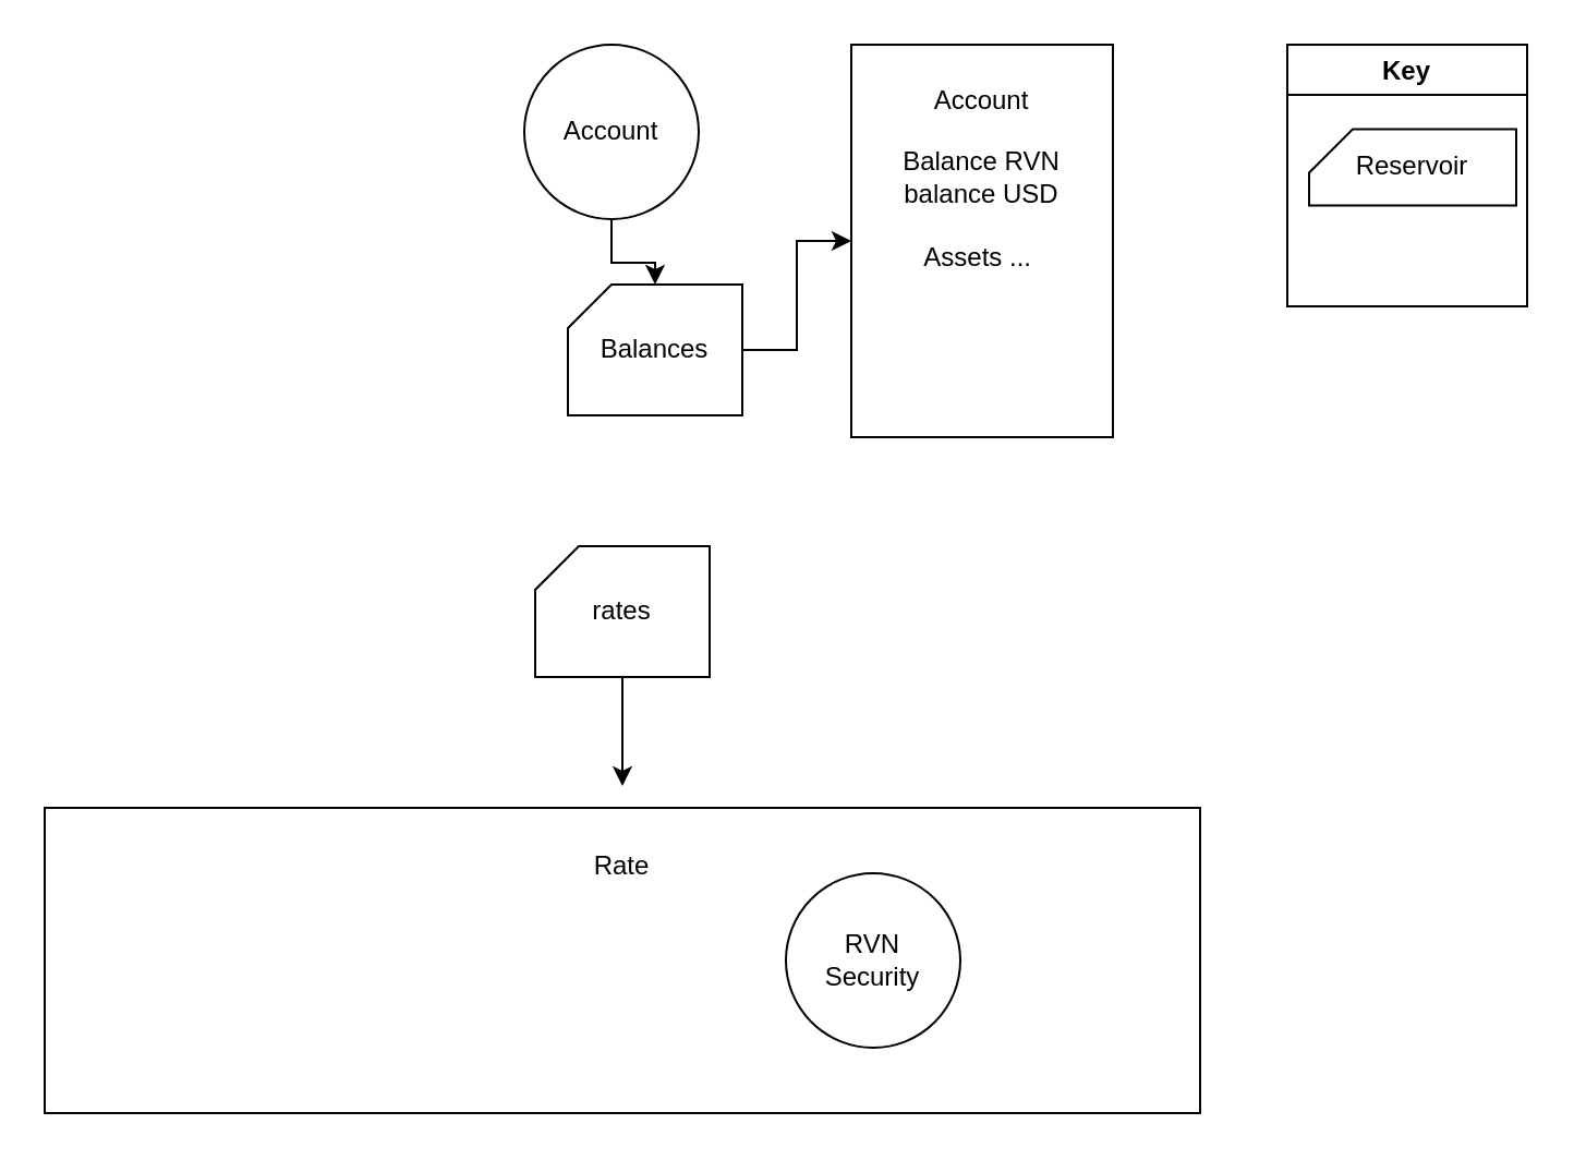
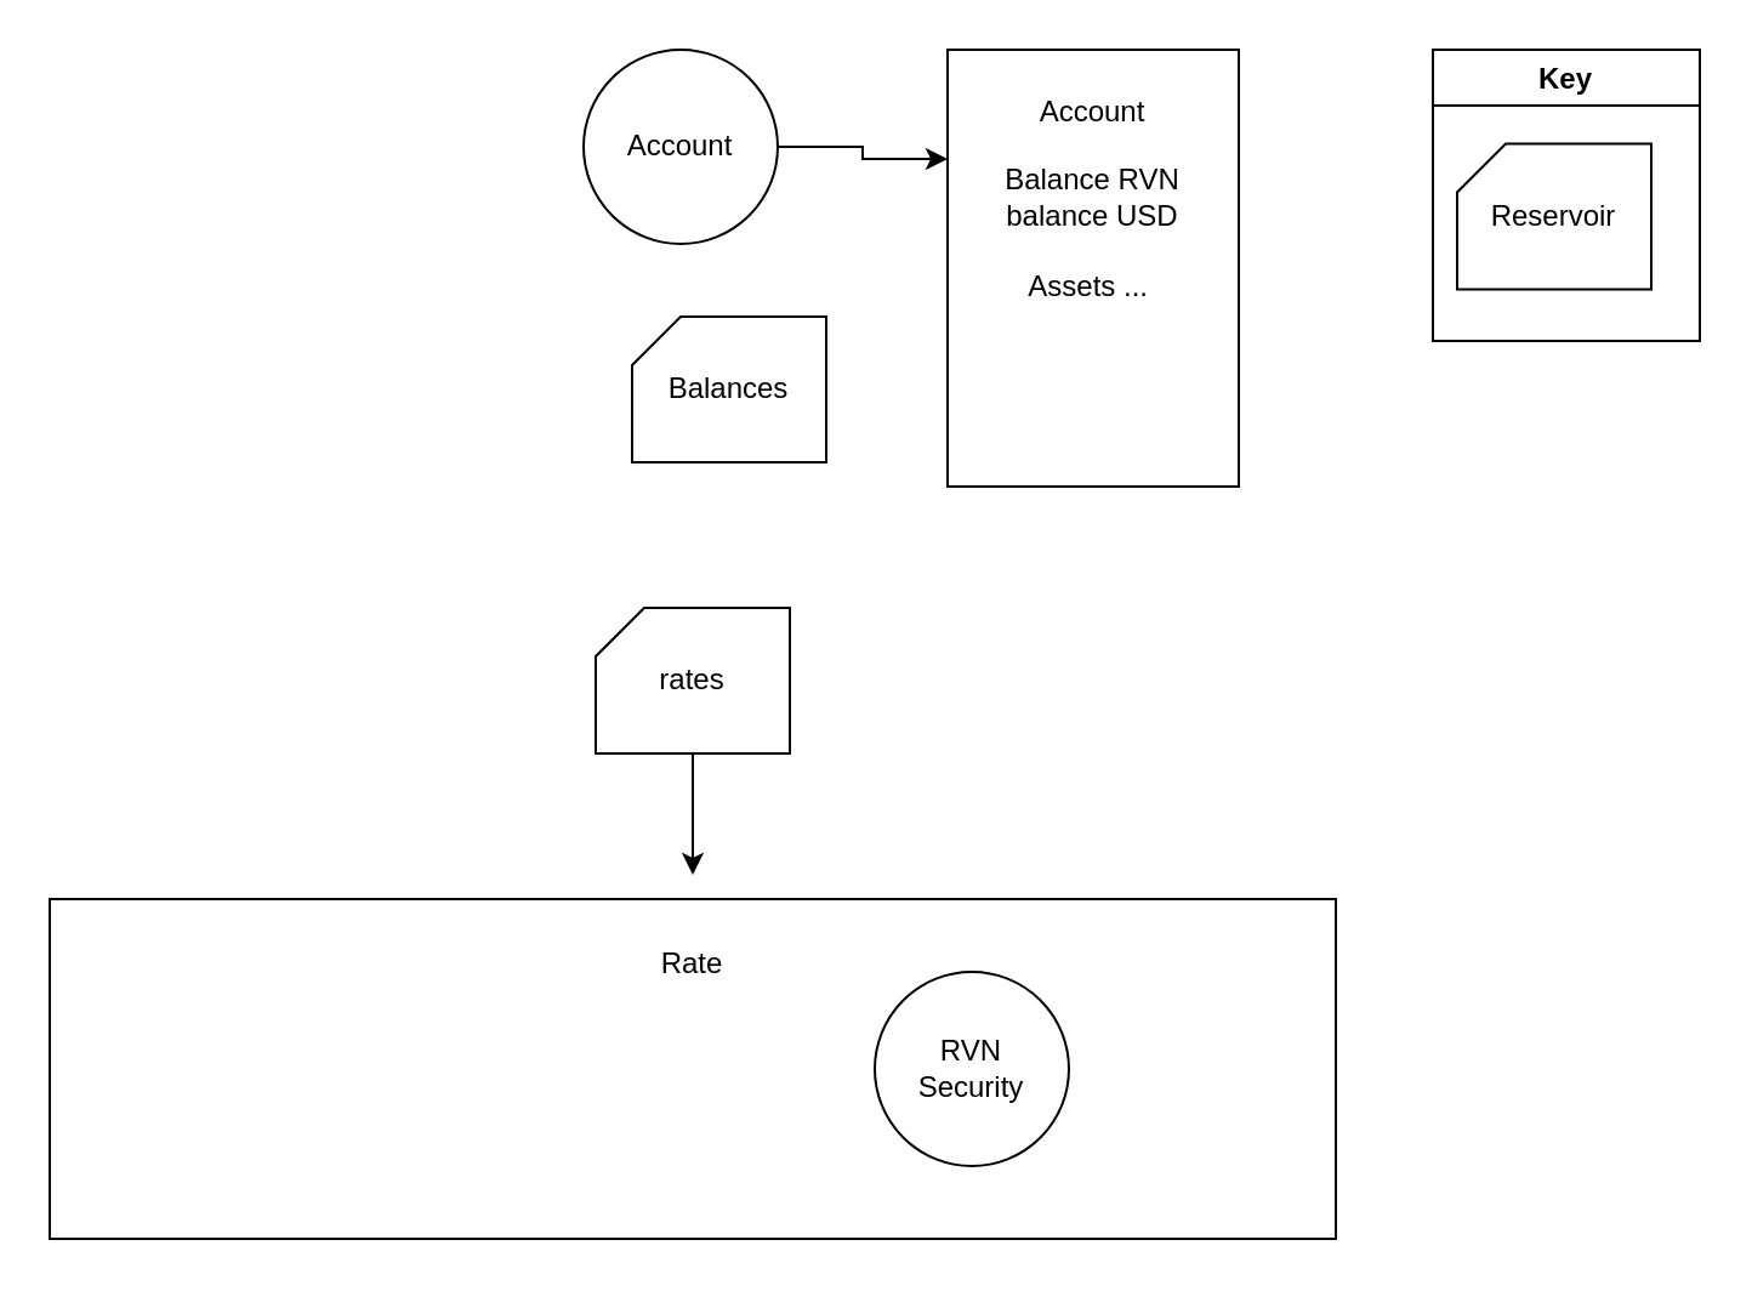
- <mxCell id="3" value="Reservoir" style="shape=card;whiteSpace=wrap;html=1;size=20;" parent="2" vertex="1"><mxGeometry x="10" y="38.75" width="95" height="35" as="geometry" /></mxCell>
+ <mxCell id="3" value="Reservoir" style="shape=card;whiteSpace=wrap;html=1;size=20;" parent="2" vertex="1"><mxGeometry x="10" y="38.75" width="80" height="60" as="geometry" /></mxCell>
- <mxCell id="4" style="edgeStyle=orthogonalEdgeStyle;rounded=0;orthogonalLoop=1;jettySize=auto;html=1;" parent="1" source="5" target="8" edge="1"><mxGeometry relative="1" as="geometry" /></mxCell>
+ <mxCell id="4" style="edgeStyle=orthogonalEdgeStyle;rounded=0;orthogonalLoop=1;jettySize=auto;html=1;entryX=0;entryY=0.25;entryDx=0;entryDy=0;" parent="1" source="5" target="6" edge="1"><mxGeometry relative="1" as="geometry" /></mxCell>
- <mxCell id="7" style="edgeStyle=orthogonalEdgeStyle;rounded=0;orthogonalLoop=1;jettySize=auto;html=1;entryX=0;entryY=0.5;entryDx=0;entryDy=0;" parent="1" source="8" target="6" edge="1"><mxGeometry relative="1" as="geometry" /></mxCell>
